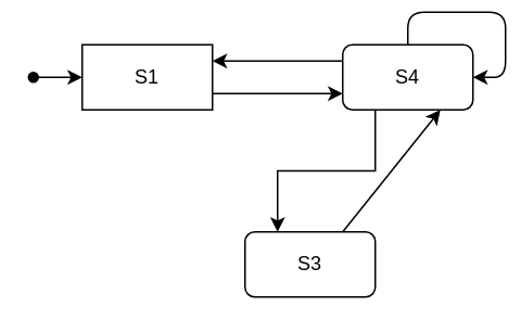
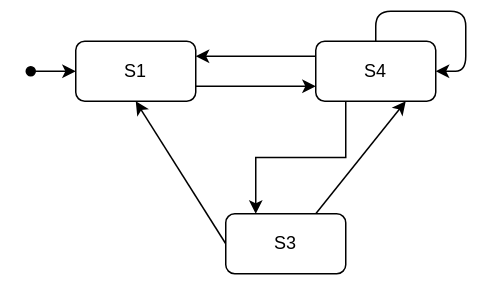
- <mxCell id="3" value="S1" style="whiteSpace=wrap;html=1;rounded=0;" parent="1" vertex="1"><mxGeometry x="50" y="20" width="80" height="40" as="geometry" /></mxCell>
+ <mxCell id="3" value="S1" style="rounded=1;whiteSpace=wrap;html=1;" parent="1" vertex="1"><mxGeometry x="50" y="20" width="80" height="40" as="geometry" /></mxCell>
+ <mxCell id="7" style="rounded=0;orthogonalLoop=1;jettySize=auto;html=1;exitX=0;exitY=0.5;exitDx=0;exitDy=0;entryX=0.5;entryY=1;entryDx=0;entryDy=0;" parent="1" source="9" target="3" edge="1"><mxGeometry relative="1" as="geometry" /></mxCell>
